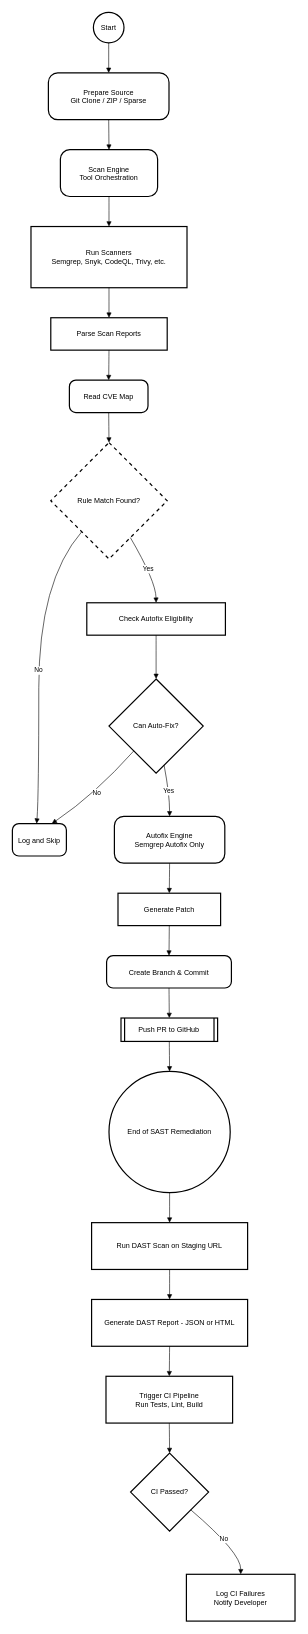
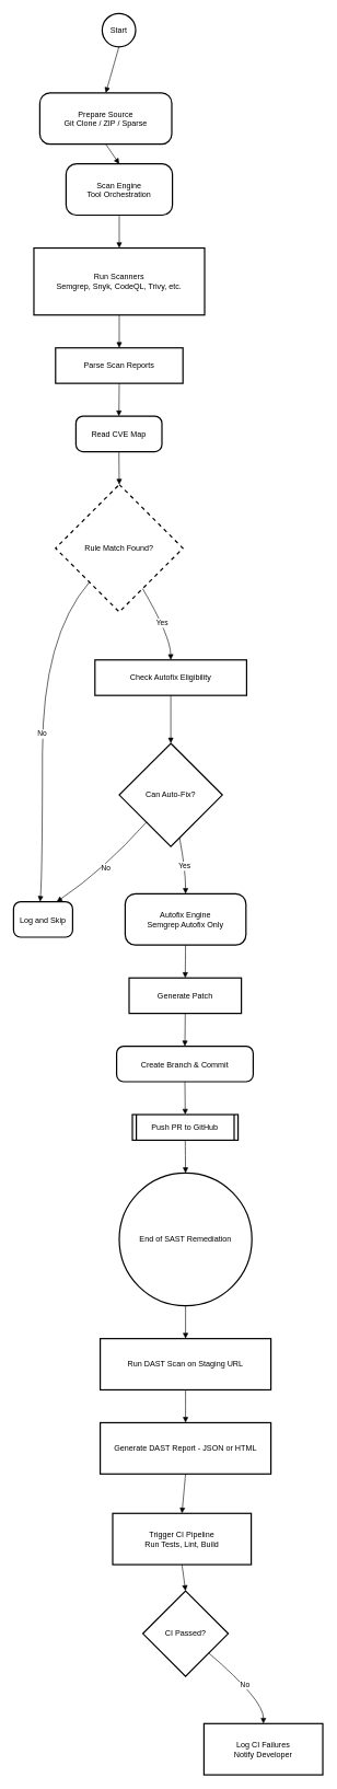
- <mxCell id="3" value="Prepare Source&#10;Git Clone / ZIP / Sparse" style="rounded=1;arcSize=20;strokeWidth=2" parent="1" vertex="1"><mxGeometry x="80" y="121" width="201" height="78" as="geometry" /></mxCell>
+ <mxCell id="3" value="Prepare Source&#10;Git Clone / ZIP / Sparse" style="rounded=1;arcSize=20;strokeWidth=2" parent="1" vertex="1"><mxGeometry x="60" y="141" width="201" height="78" as="geometry" /></mxCell>
- <mxCell id="19" value="Trigger CI Pipeline&#10;Run Tests, Lint, Build" style="whiteSpace=wrap;strokeWidth=2;" parent="1" vertex="1"><mxGeometry x="176" y="2293" width="211" height="78" as="geometry" /></mxCell>
+ <mxCell id="19" value="Trigger CI Pipeline&#10;Run Tests, Lint, Build" style="whiteSpace=wrap;strokeWidth=2;" parent="1" vertex="1"><mxGeometry x="171" y="2303" width="211" height="78" as="geometry" /></mxCell>
